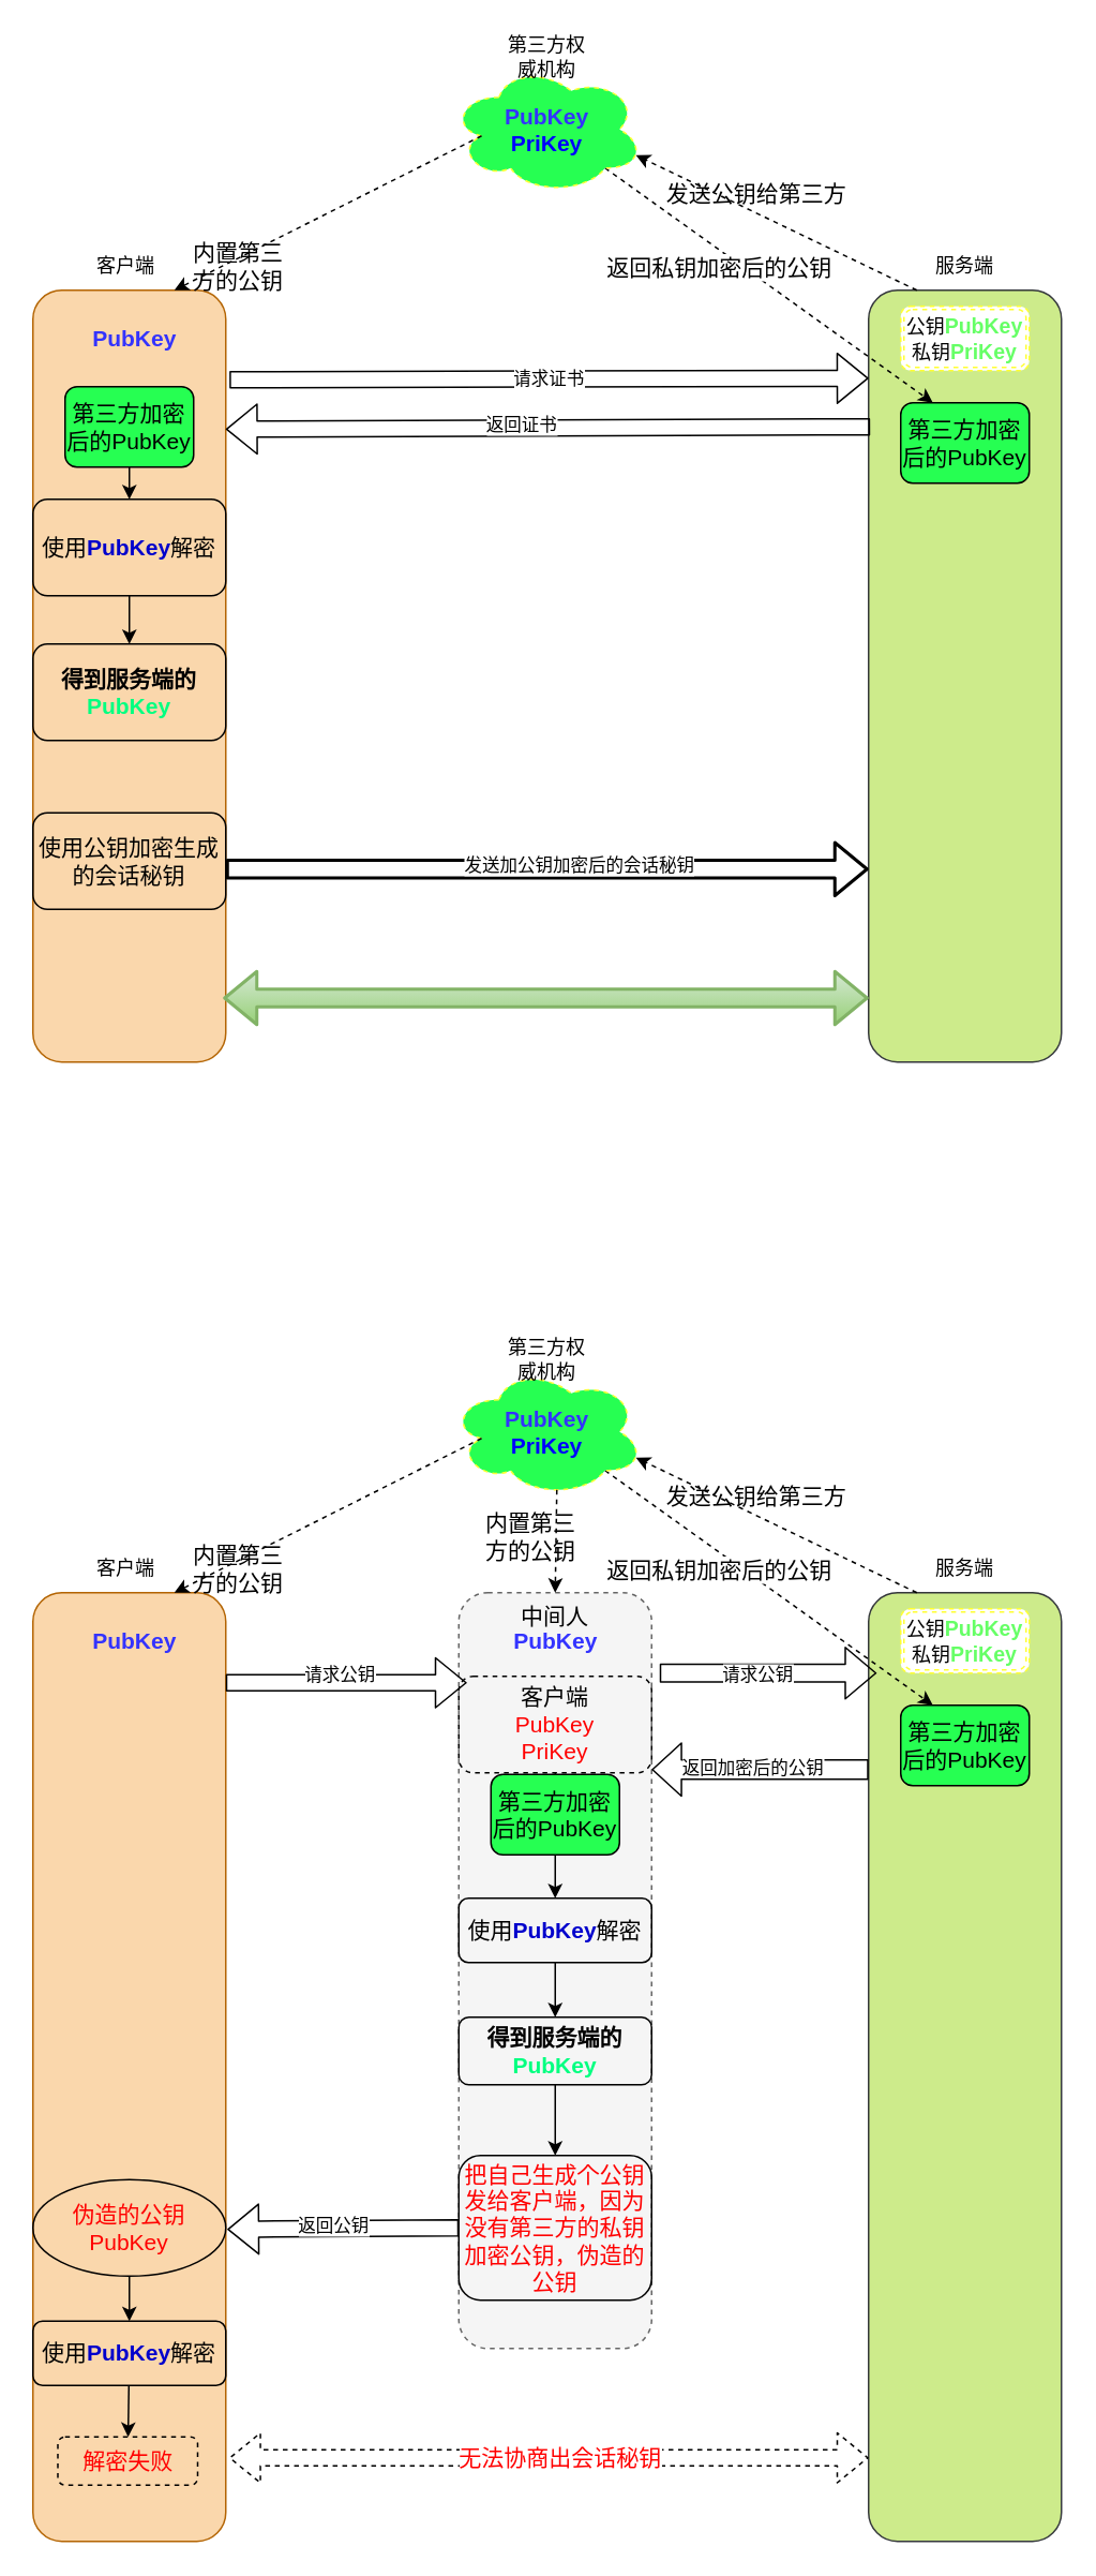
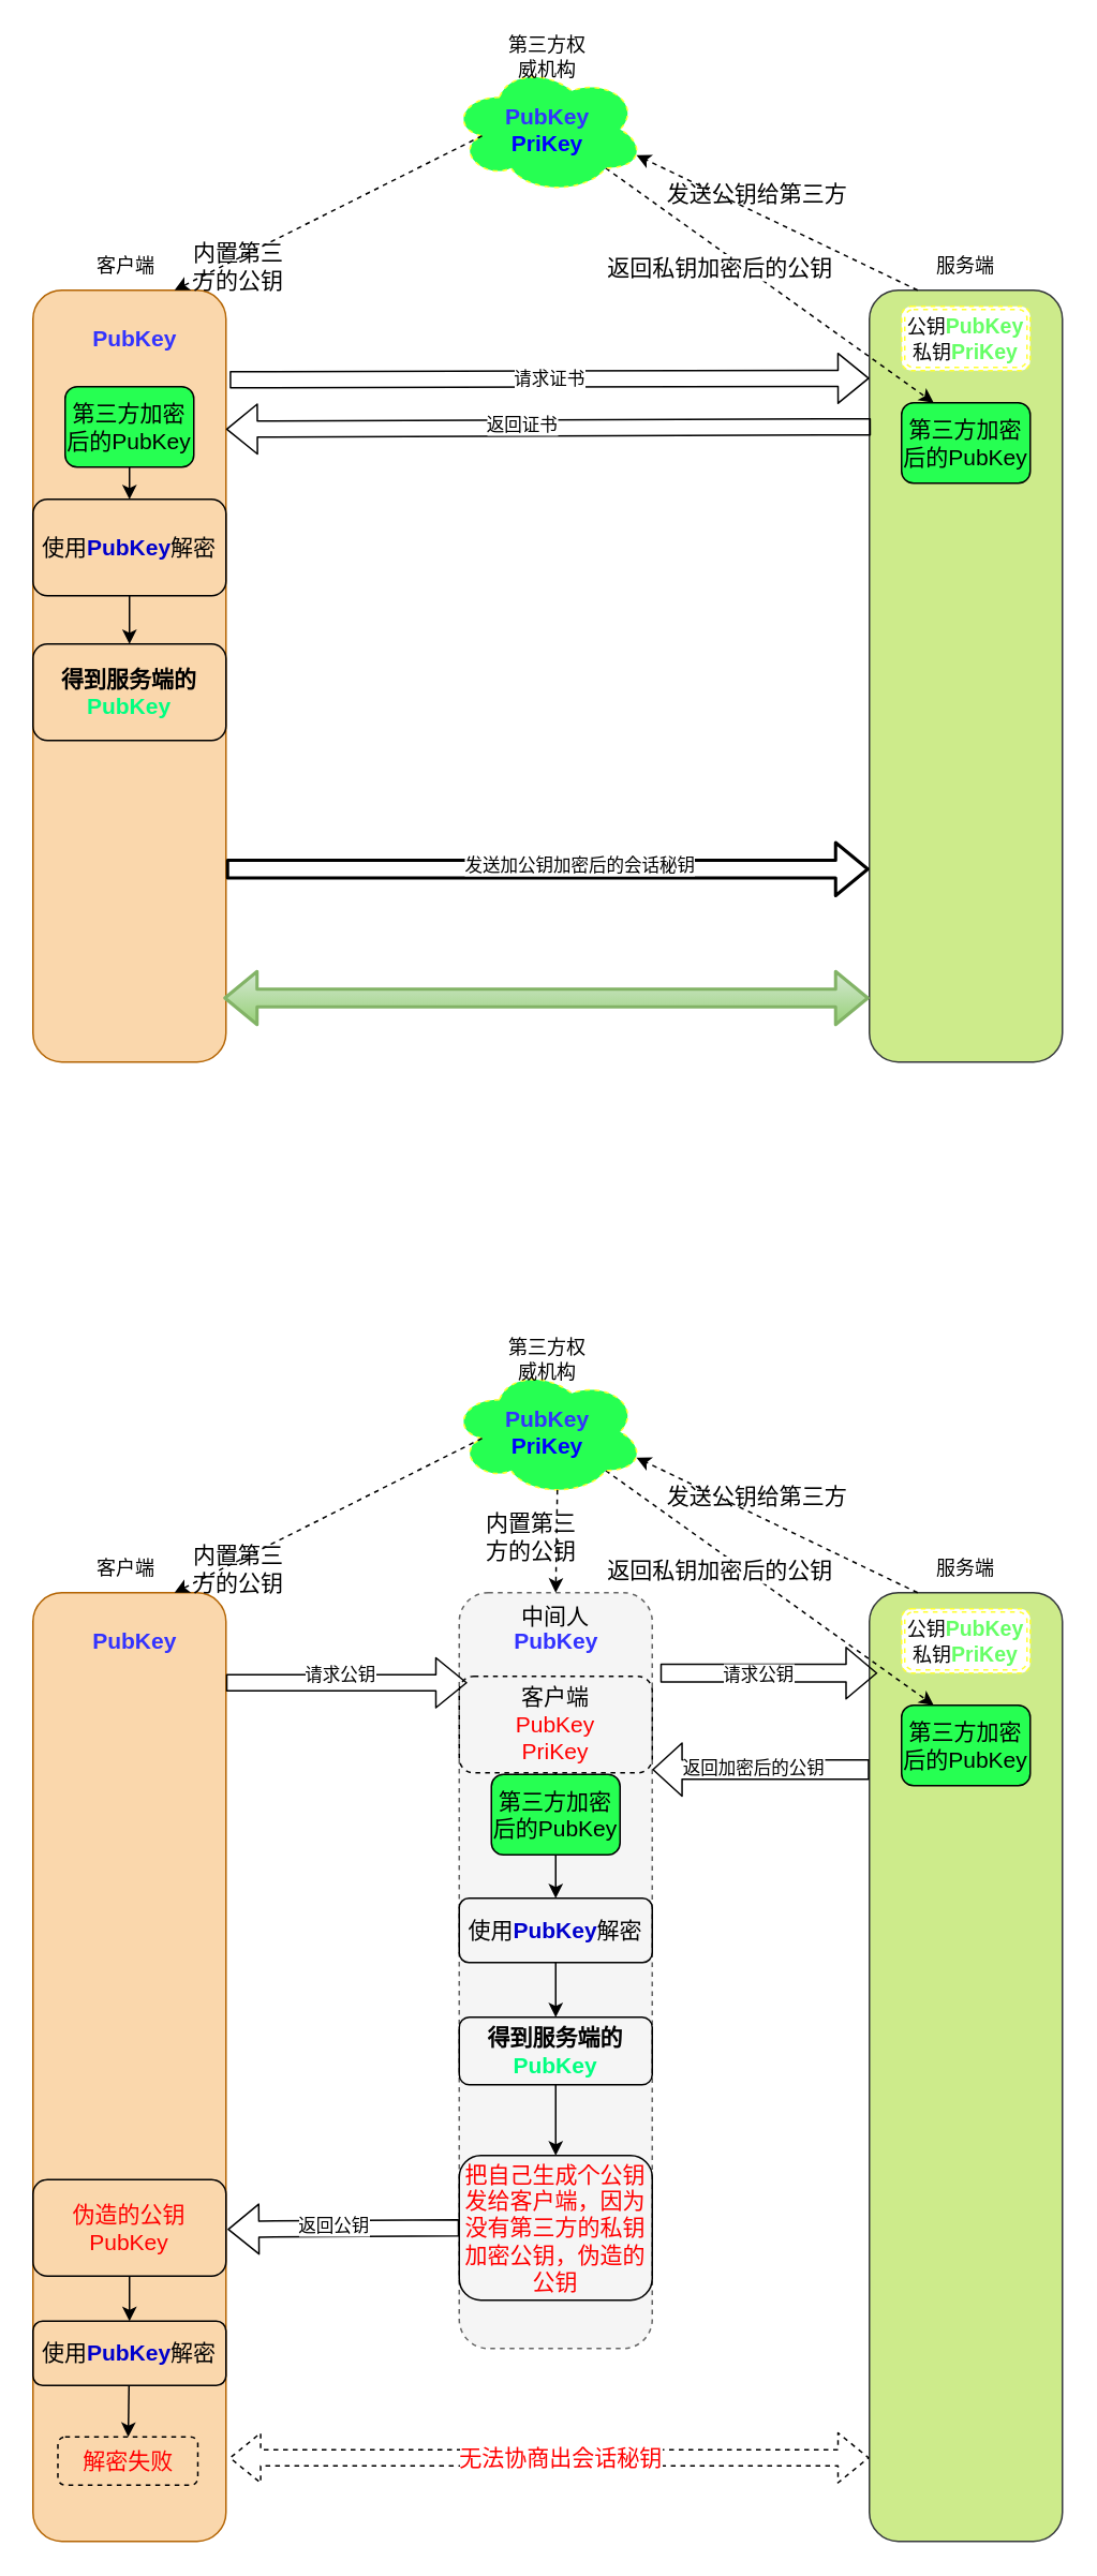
- <mxCell id="31" value="&lt;font color=&quot;#000000&quot;&gt;使用公钥加密生成的会话秘钥&lt;/font&gt;" style="rounded=1;whiteSpace=wrap;html=1;fontSize=14;fontColor=#00FF80;fillColor=none;" parent="1" vertex="1"><mxGeometry x="20" y="505" width="120" height="60" as="geometry" /></mxCell>
- <mxCell id="69" value="伪造的公钥&lt;br&gt;PubKey" style="ellipse;whiteSpace=wrap;html=1;fontSize=14;fontColor=#FF0000;fillColor=none;" parent="1" vertex="1"><mxGeometry x="20" y="1355" width="120" height="60" as="geometry" /></mxCell>
+ <mxCell id="69" value="伪造的公钥&lt;br&gt;PubKey" style="rounded=1;whiteSpace=wrap;html=1;fontSize=14;fontColor=#FF0000;fillColor=none;" parent="1" vertex="1"><mxGeometry x="20" y="1355" width="120" height="60" as="geometry" /></mxCell>
